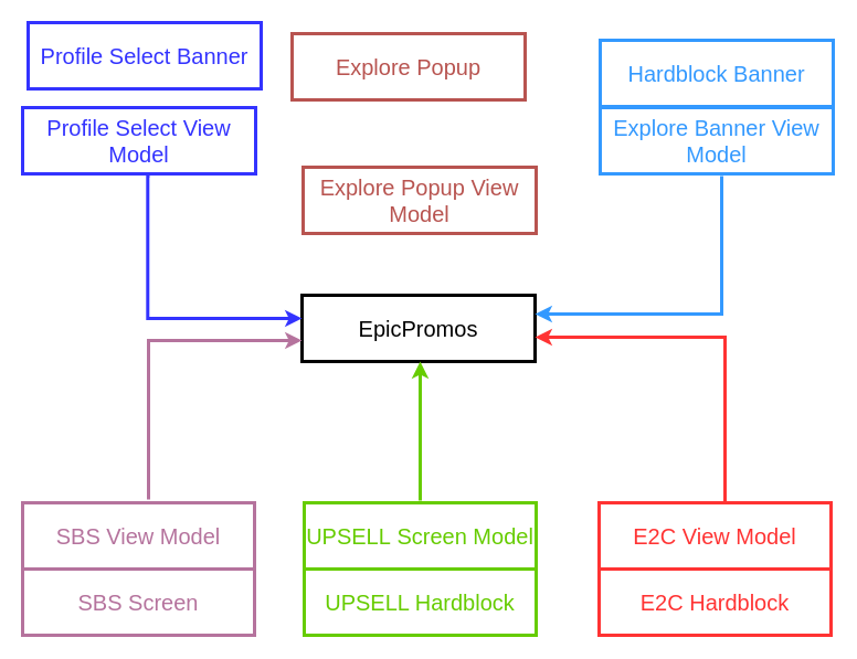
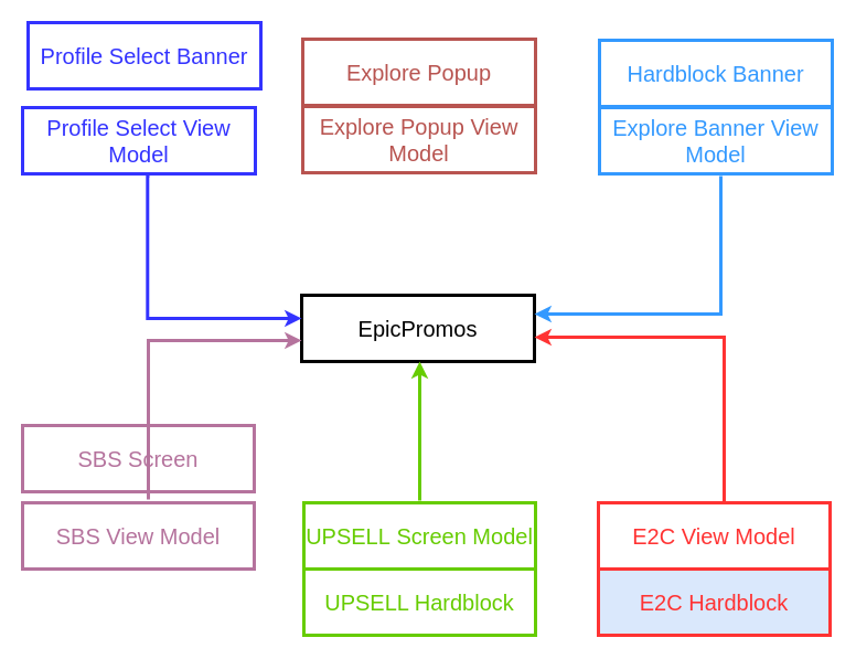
- <mxCell id="3" value="&lt;font color=&quot;#b85450&quot; style=&quot;font-size: 20px;&quot;&gt;Explore Popup&lt;/font&gt;" style="rounded=0;whiteSpace=wrap;html=1;fillColor=#FFFFFF;strokeColor=#B85450;strokeWidth=3;" vertex="1" parent="1"><mxGeometry x="264" y="30" width="211" height="60" as="geometry" /></mxCell>
+ <mxCell id="3" value="&lt;font color=&quot;#b85450&quot; style=&quot;font-size: 20px;&quot;&gt;Explore Popup&lt;/font&gt;" style="rounded=0;whiteSpace=wrap;html=1;fillColor=#FFFFFF;strokeColor=#B85450;strokeWidth=3;" vertex="1" parent="1"><mxGeometry x="274" y="35" width="211" height="60" as="geometry" /></mxCell>
- <mxCell id="7" value="&lt;span style=&quot;color: rgb(184, 84, 80); font-size: 20px;&quot;&gt;Explore Popup View Model&lt;/span&gt;&lt;font color=&quot;#b85450&quot; style=&quot;font-size: 20px;&quot;&gt;&lt;br&gt;&lt;/font&gt;" style="rounded=0;whiteSpace=wrap;html=1;fillColor=#FFFFFF;strokeColor=#B85450;strokeWidth=3;" vertex="1" parent="1"><mxGeometry x="274" y="151" width="211" height="60" as="geometry" /></mxCell>
+ <mxCell id="7" value="&lt;span style=&quot;color: rgb(184, 84, 80); font-size: 20px;&quot;&gt;Explore Popup View Model&lt;/span&gt;&lt;font color=&quot;#b85450&quot; style=&quot;font-size: 20px;&quot;&gt;&lt;br&gt;&lt;/font&gt;" style="rounded=0;whiteSpace=wrap;html=1;fillColor=#FFFFFF;strokeColor=#B85450;strokeWidth=3;" vertex="1" parent="1"><mxGeometry x="274" y="96" width="211" height="60" as="geometry" /></mxCell>
- <mxCell id="5" value="&lt;font style=&quot;font-size: 20px;&quot;&gt;SBS Screen&lt;/font&gt;" style="rounded=0;whiteSpace=wrap;html=1;fillColor=#FFFFFF;strokeColor=#B5739D;fontColor=#B5739D;strokeWidth=3;" vertex="1" parent="1"><mxGeometry x="20" y="515" width="210" height="60" as="geometry" /></mxCell>
+ <mxCell id="5" value="&lt;font style=&quot;font-size: 20px;&quot;&gt;SBS Screen&lt;/font&gt;" style="rounded=0;whiteSpace=wrap;html=1;fillColor=#FFFFFF;strokeColor=#B5739D;fontColor=#B5739D;strokeWidth=3;" vertex="1" parent="1"><mxGeometry x="20" y="385" width="210" height="60" as="geometry" /></mxCell>
- <mxCell id="18" value="&lt;font style=&quot;font-size: 20px;&quot;&gt;E2C Hardblock&lt;/font&gt;" style="rounded=0;whiteSpace=wrap;html=1;fillColor=#FFFFFF;strokeColor=#FF3333;fontColor=#FF3333;strokeWidth=3;" vertex="1" parent="1"><mxGeometry x="542" y="515" width="210" height="60" as="geometry" /></mxCell>
+ <mxCell id="18" value="&lt;font style=&quot;font-size: 20px;&quot;&gt;E2C Hardblock&lt;/font&gt;" style="rounded=0;whiteSpace=wrap;html=1;fillColor=#dae8fc;strokeColor=#FF3333;fontColor=#FF3333;strokeWidth=3;" vertex="1" parent="1"><mxGeometry x="542" y="515" width="210" height="60" as="geometry" /></mxCell>
